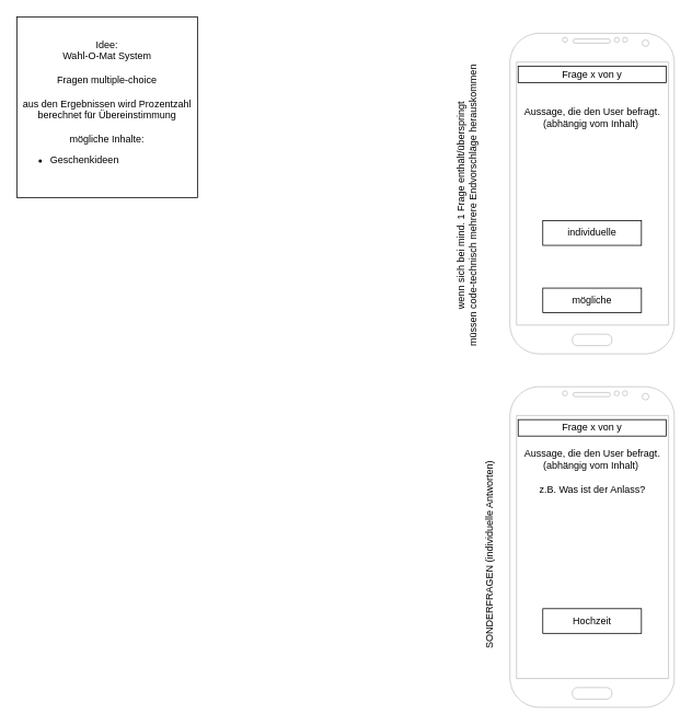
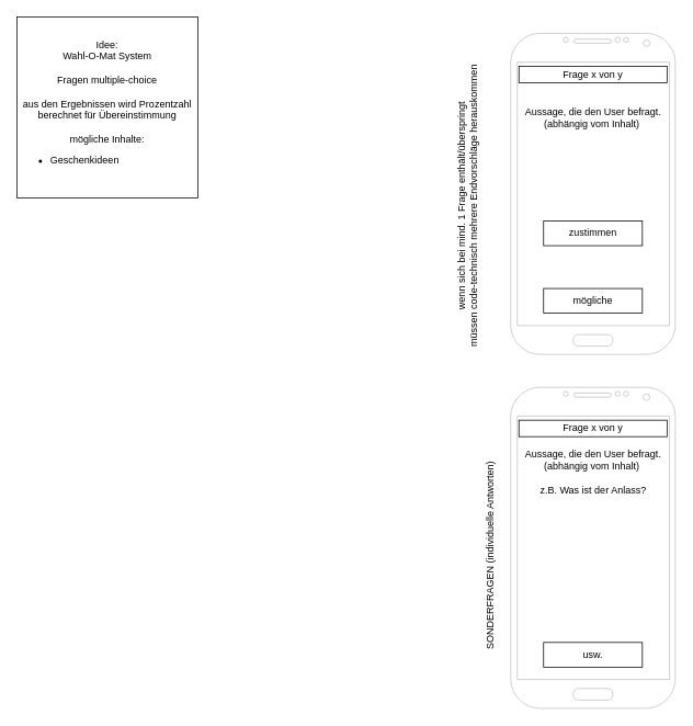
- <mxCell id="4" value="individuelle" style="rounded=0;whiteSpace=wrap;html=1;" vertex="1" parent="1"><mxGeometry x="660" y="268" width="120" height="30" as="geometry" /></mxCell>
+ <mxCell id="4" value="zustimmen" style="rounded=0;whiteSpace=wrap;html=1;" vertex="1" parent="1"><mxGeometry x="660" y="268" width="120" height="30" as="geometry" /></mxCell>
- <mxCell id="10" value="Hochzeit" style="rounded=0;whiteSpace=wrap;html=1;" vertex="1" parent="1"><mxGeometry x="660" y="740" width="120" height="30" as="geometry" /></mxCell>
+ <mxCell id="11" value="usw." style="rounded=0;whiteSpace=wrap;html=1;" vertex="1" parent="1"><mxGeometry x="660" y="780" width="120" height="30" as="geometry" /></mxCell>
